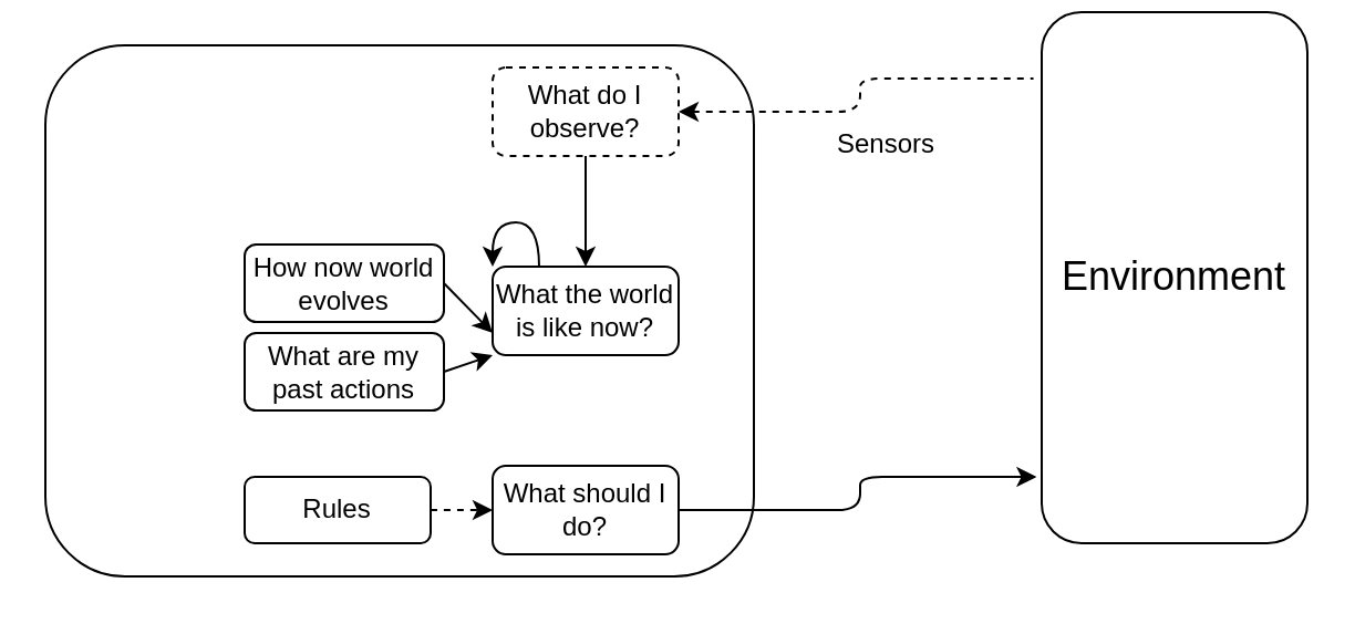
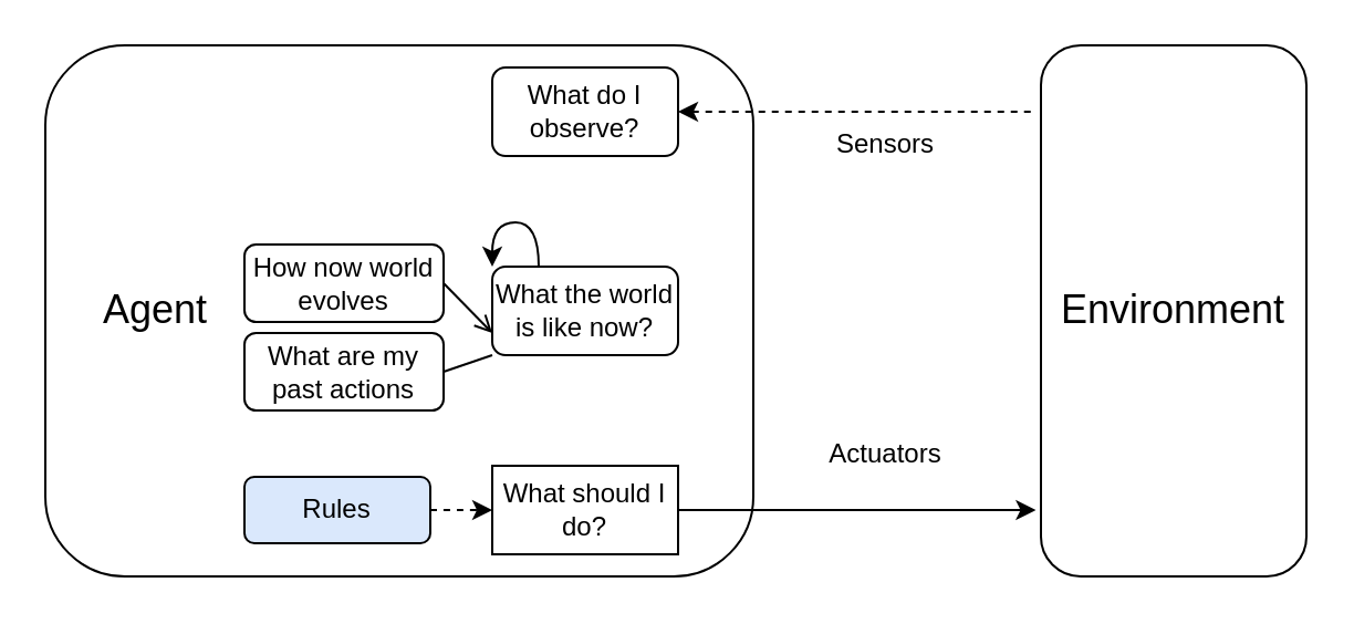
- <mxCell id="10" value="What do I observe?" style="rounded=1;whiteSpace=wrap;html=1;dashed=1;" parent="1" vertex="1"><mxGeometry x="222" y="30" width="84" height="40" as="geometry" /></mxCell>
+ <mxCell id="10" value="What do I observe?" style="rounded=1;whiteSpace=wrap;html=1;" parent="1" vertex="1"><mxGeometry x="222" y="30" width="84" height="40" as="geometry" /></mxCell>
- <mxCell id="9" style="edgeStyle=orthogonalEdgeStyle;curved=1;rounded=1;orthogonalLoop=1;jettySize=auto;html=1;exitX=0.5;exitY=1;exitDx=0;exitDy=0;entryX=0.5;entryY=0;entryDx=0;entryDy=0;" parent="1" source="10" target="14" edge="1"><mxGeometry relative="1" as="geometry" /></mxCell>
- <mxCell id="2" value="&lt;font style=&quot;font-size: 18px;&quot;&gt;Environment&lt;/font&gt;" style="rounded=1;whiteSpace=wrap;html=1;" parent="1" vertex="1"><mxGeometry x="470" y="5" width="120" height="240" as="geometry" /></mxCell>
+ <mxCell id="2" value="&lt;font style=&quot;font-size: 18px;&quot;&gt;Environment&lt;/font&gt;" style="rounded=1;whiteSpace=wrap;html=1;" parent="1" vertex="1"><mxGeometry x="470" y="20" width="120" height="240" as="geometry" /></mxCell>
+ <mxCell id="6" value="&lt;font style=&quot;font-size: 18px;&quot;&gt;Agent&lt;/font&gt;" style="text;html=1;align=center;verticalAlign=middle;whiteSpace=wrap;rounded=1;" parent="1" vertex="1"><mxGeometry x="40" y="125" width="60" height="30" as="geometry" /></mxCell>
- <mxCell id="15" style="rounded=1;orthogonalLoop=1;jettySize=auto;html=1;exitX=1;exitY=0.5;exitDx=0;exitDy=0;entryX=0;entryY=0.75;entryDx=0;entryDy=0;" parent="1" source="16" target="14" edge="1"><mxGeometry relative="1" as="geometry" /></mxCell>
+ <mxCell id="15" style="rounded=1;orthogonalLoop=1;jettySize=auto;html=1;exitX=1;exitY=0.5;exitDx=0;exitDy=0;entryX=0;entryY=0.75;entryDx=0;entryDy=0;endArrow=open;" parent="1" source="16" target="14" edge="1"><mxGeometry relative="1" as="geometry" /></mxCell>
- <mxCell id="17" style="rounded=1;orthogonalLoop=1;jettySize=auto;html=1;exitX=1;exitY=0.5;exitDx=0;exitDy=0;entryX=0;entryY=1;entryDx=0;entryDy=0;" parent="1" source="18" target="14" edge="1"><mxGeometry relative="1" as="geometry" /></mxCell>
+ <mxCell id="17" style="rounded=1;orthogonalLoop=1;jettySize=auto;html=1;exitX=1;exitY=0.5;exitDx=0;exitDy=0;entryX=0;entryY=1;entryDx=0;entryDy=0;endArrow=none;" parent="1" source="18" target="14" edge="1"><mxGeometry relative="1" as="geometry" /></mxCell>
+ <mxCell id="5" value="Actuators" style="text;html=1;align=center;verticalAlign=middle;whiteSpace=wrap;rounded=1;" parent="1" vertex="1"><mxGeometry x="370" y="190" width="60" height="30" as="geometry" /></mxCell>
- <mxCell id="13" value="Rules" style="rounded=1;whiteSpace=wrap;html=1;" parent="1" vertex="1"><mxGeometry x="110" y="215" width="84" height="30" as="geometry" /></mxCell>
+ <mxCell id="13" value="Rules" style="rounded=1;whiteSpace=wrap;html=1;fillColor=#dae8fc;" parent="1" vertex="1"><mxGeometry x="110" y="215" width="84" height="30" as="geometry" /></mxCell>
- <mxCell id="7" value="What should I do?" style="rounded=1;whiteSpace=wrap;html=1;" parent="1" vertex="1"><mxGeometry x="222" y="210" width="84" height="40" as="geometry" /></mxCell>
+ <mxCell id="7" value="What should I do?" style="whiteSpace=wrap;html=1;rounded=0;" parent="1" vertex="1"><mxGeometry x="222" y="210" width="84" height="40" as="geometry" /></mxCell>
